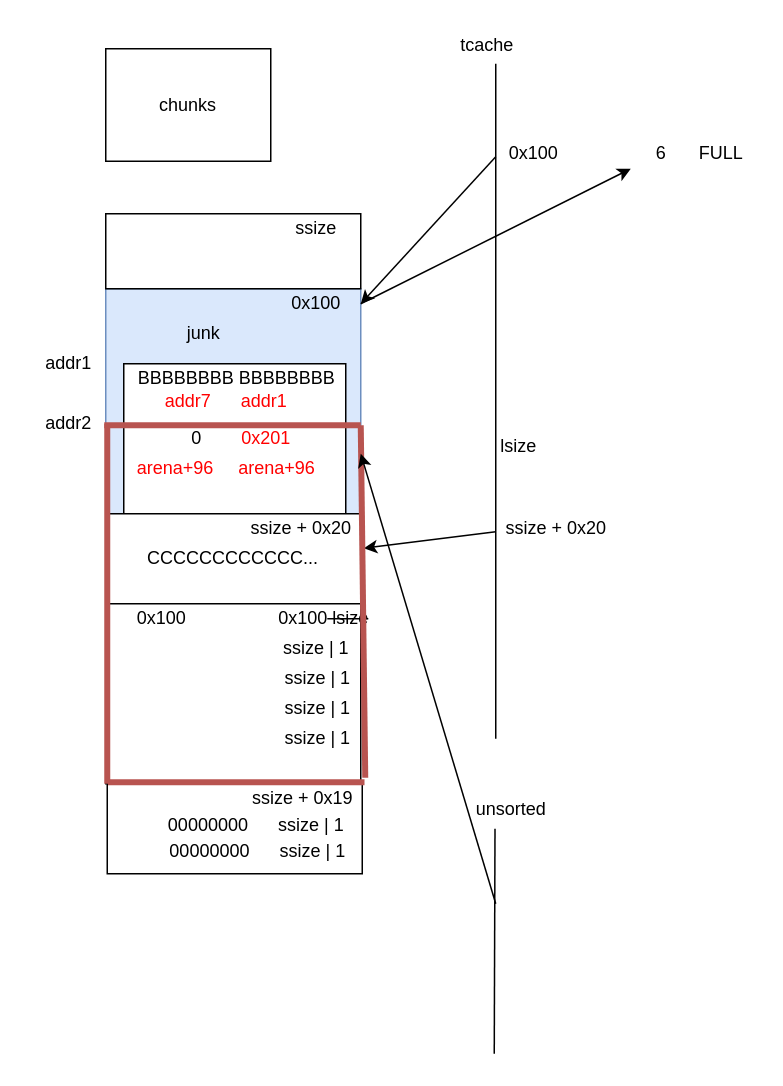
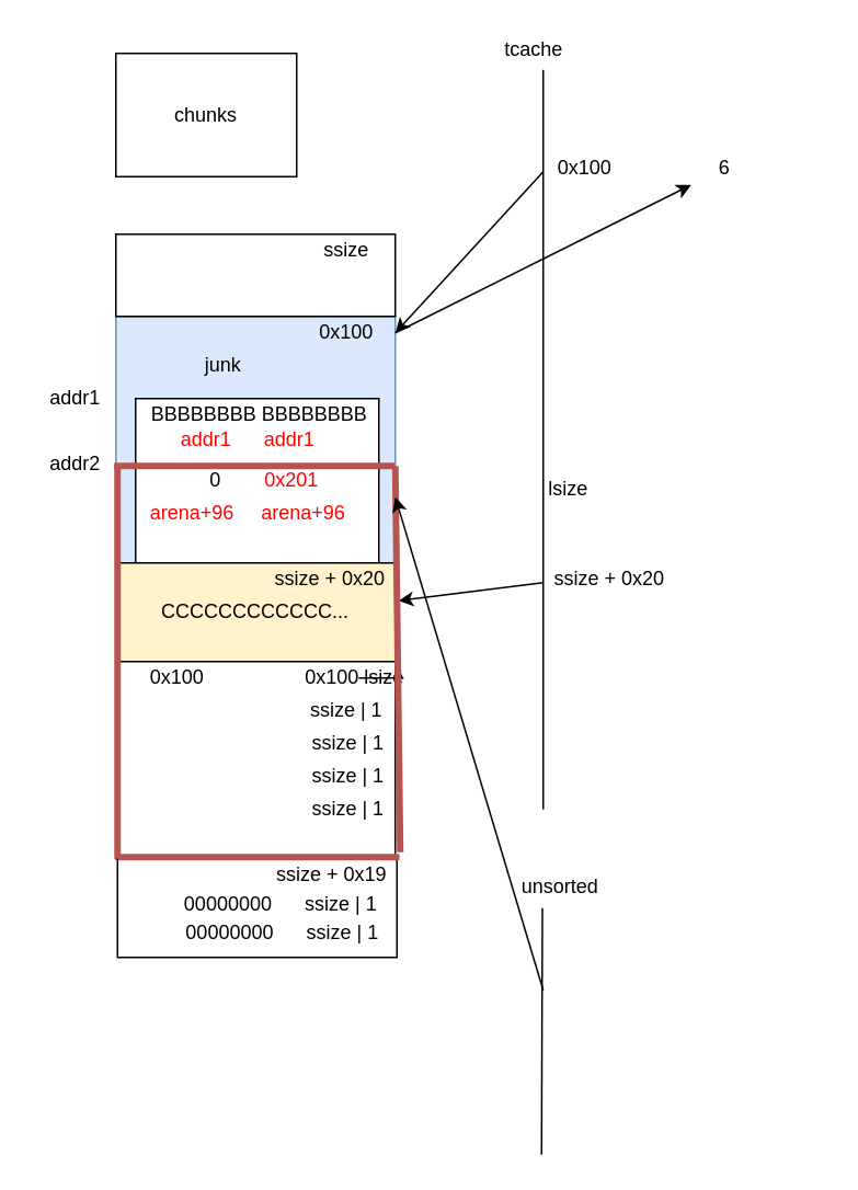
- <mxCell id="34" value="FULL&lt;br&gt;" style="text;html=1;align=center;verticalAlign=middle;resizable=0;points=[];autosize=1;" vertex="1" parent="1"><mxGeometry x="460" y="92" width="40" height="20" as="geometry" /></mxCell>
- <mxCell id="10" value="&lt;font color=&quot;#ff0000&quot;&gt;addr7&amp;nbsp; &amp;nbsp; &amp;nbsp; addr1&lt;/font&gt;" style="text;html=1;align=center;verticalAlign=middle;resizable=0;points=[];autosize=1;" vertex="1" parent="1"><mxGeometry x="100" y="257" width="100" height="20" as="geometry" /></mxCell>
+ <mxCell id="10" value="&lt;font color=&quot;#ff0000&quot;&gt;addr1&amp;nbsp; &amp;nbsp; &amp;nbsp; addr1&lt;/font&gt;" style="text;html=1;align=center;verticalAlign=middle;resizable=0;points=[];autosize=1;" vertex="1" parent="1"><mxGeometry x="100" y="257" width="100" height="20" as="geometry" /></mxCell>
- <mxCell id="22" value="CCCCCCCCCCCC..." style="rounded=0;whiteSpace=wrap;html=1;" vertex="1" parent="1"><mxGeometry x="70" y="342" width="170" height="60" as="geometry" /></mxCell>
+ <mxCell id="22" value="CCCCCCCCCCCC..." style="rounded=0;whiteSpace=wrap;html=1;fillColor=#fff2cc;" vertex="1" parent="1"><mxGeometry x="70" y="342" width="170" height="60" as="geometry" /></mxCell>
